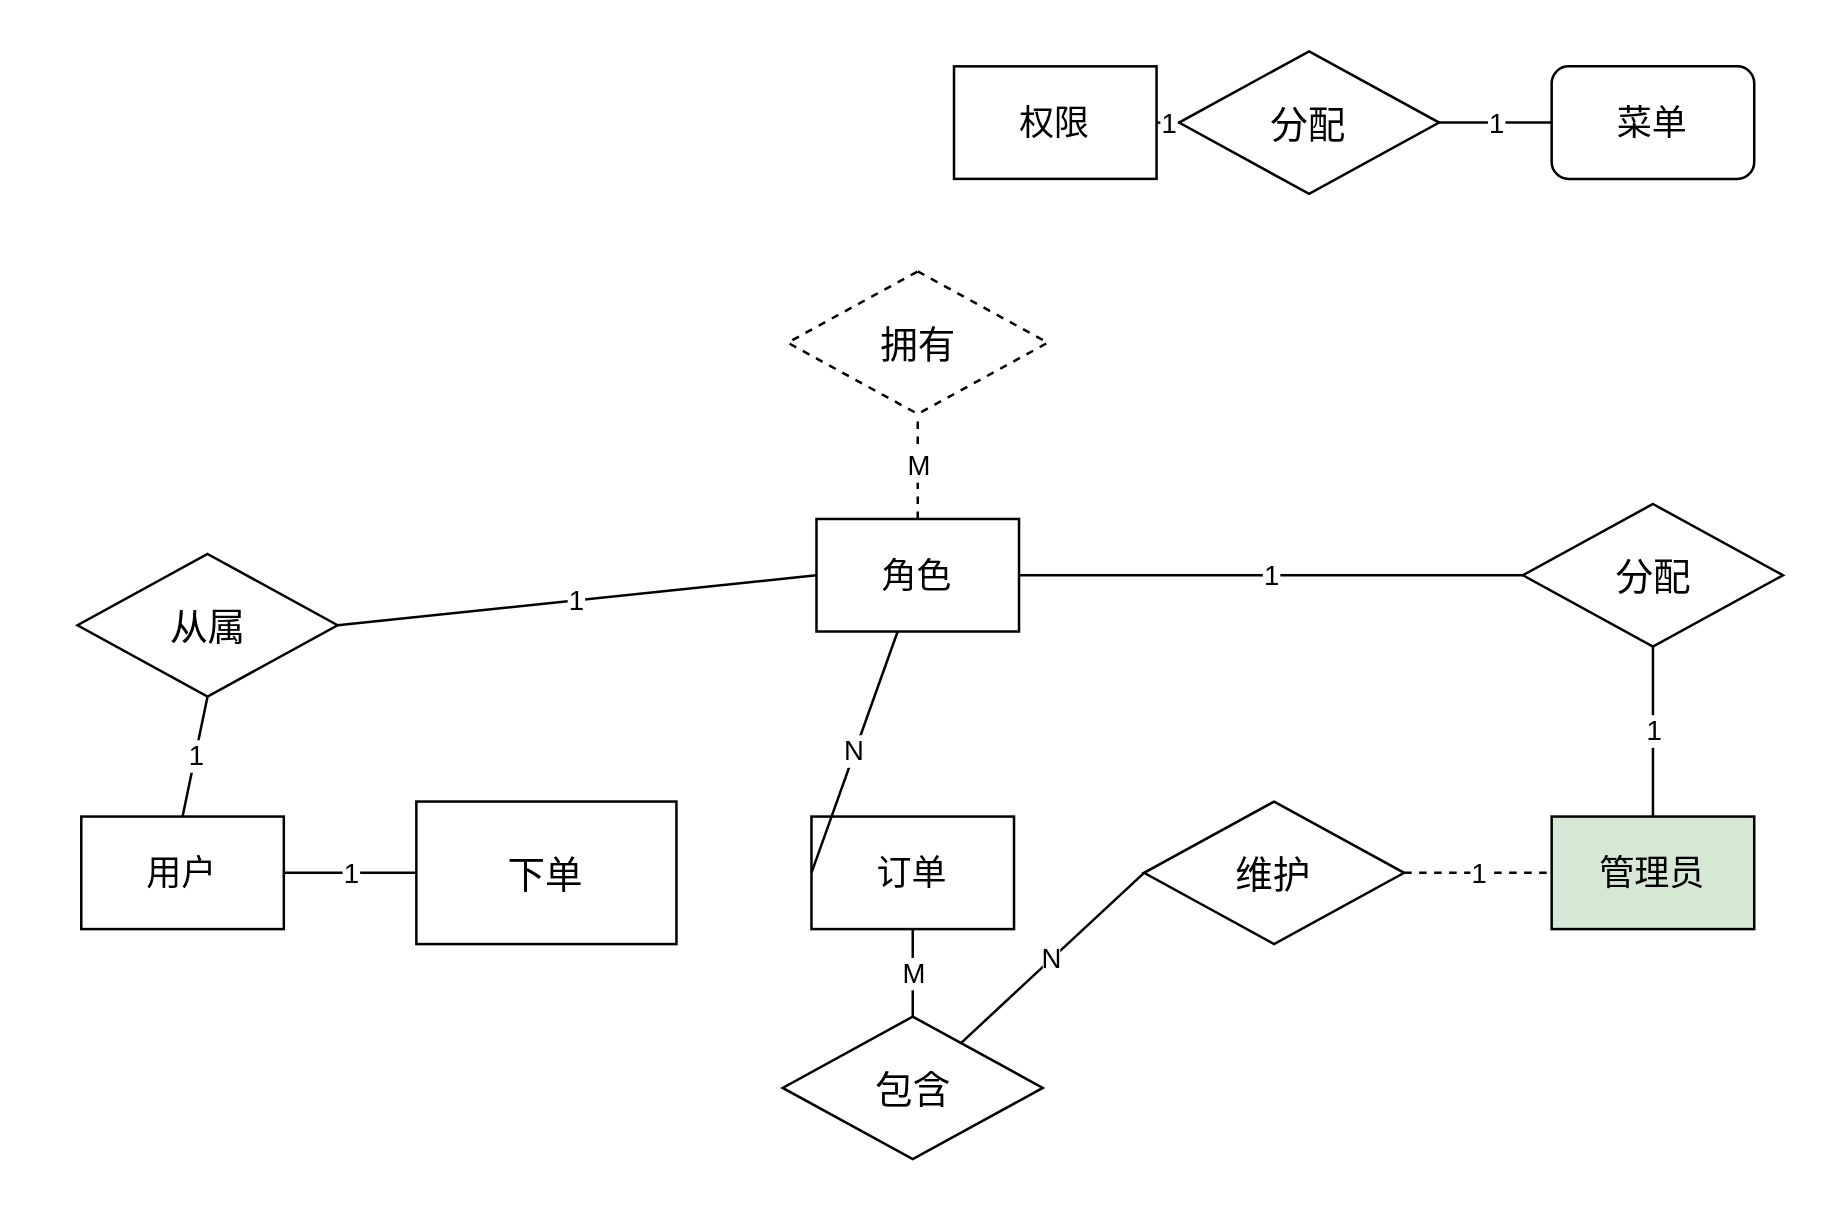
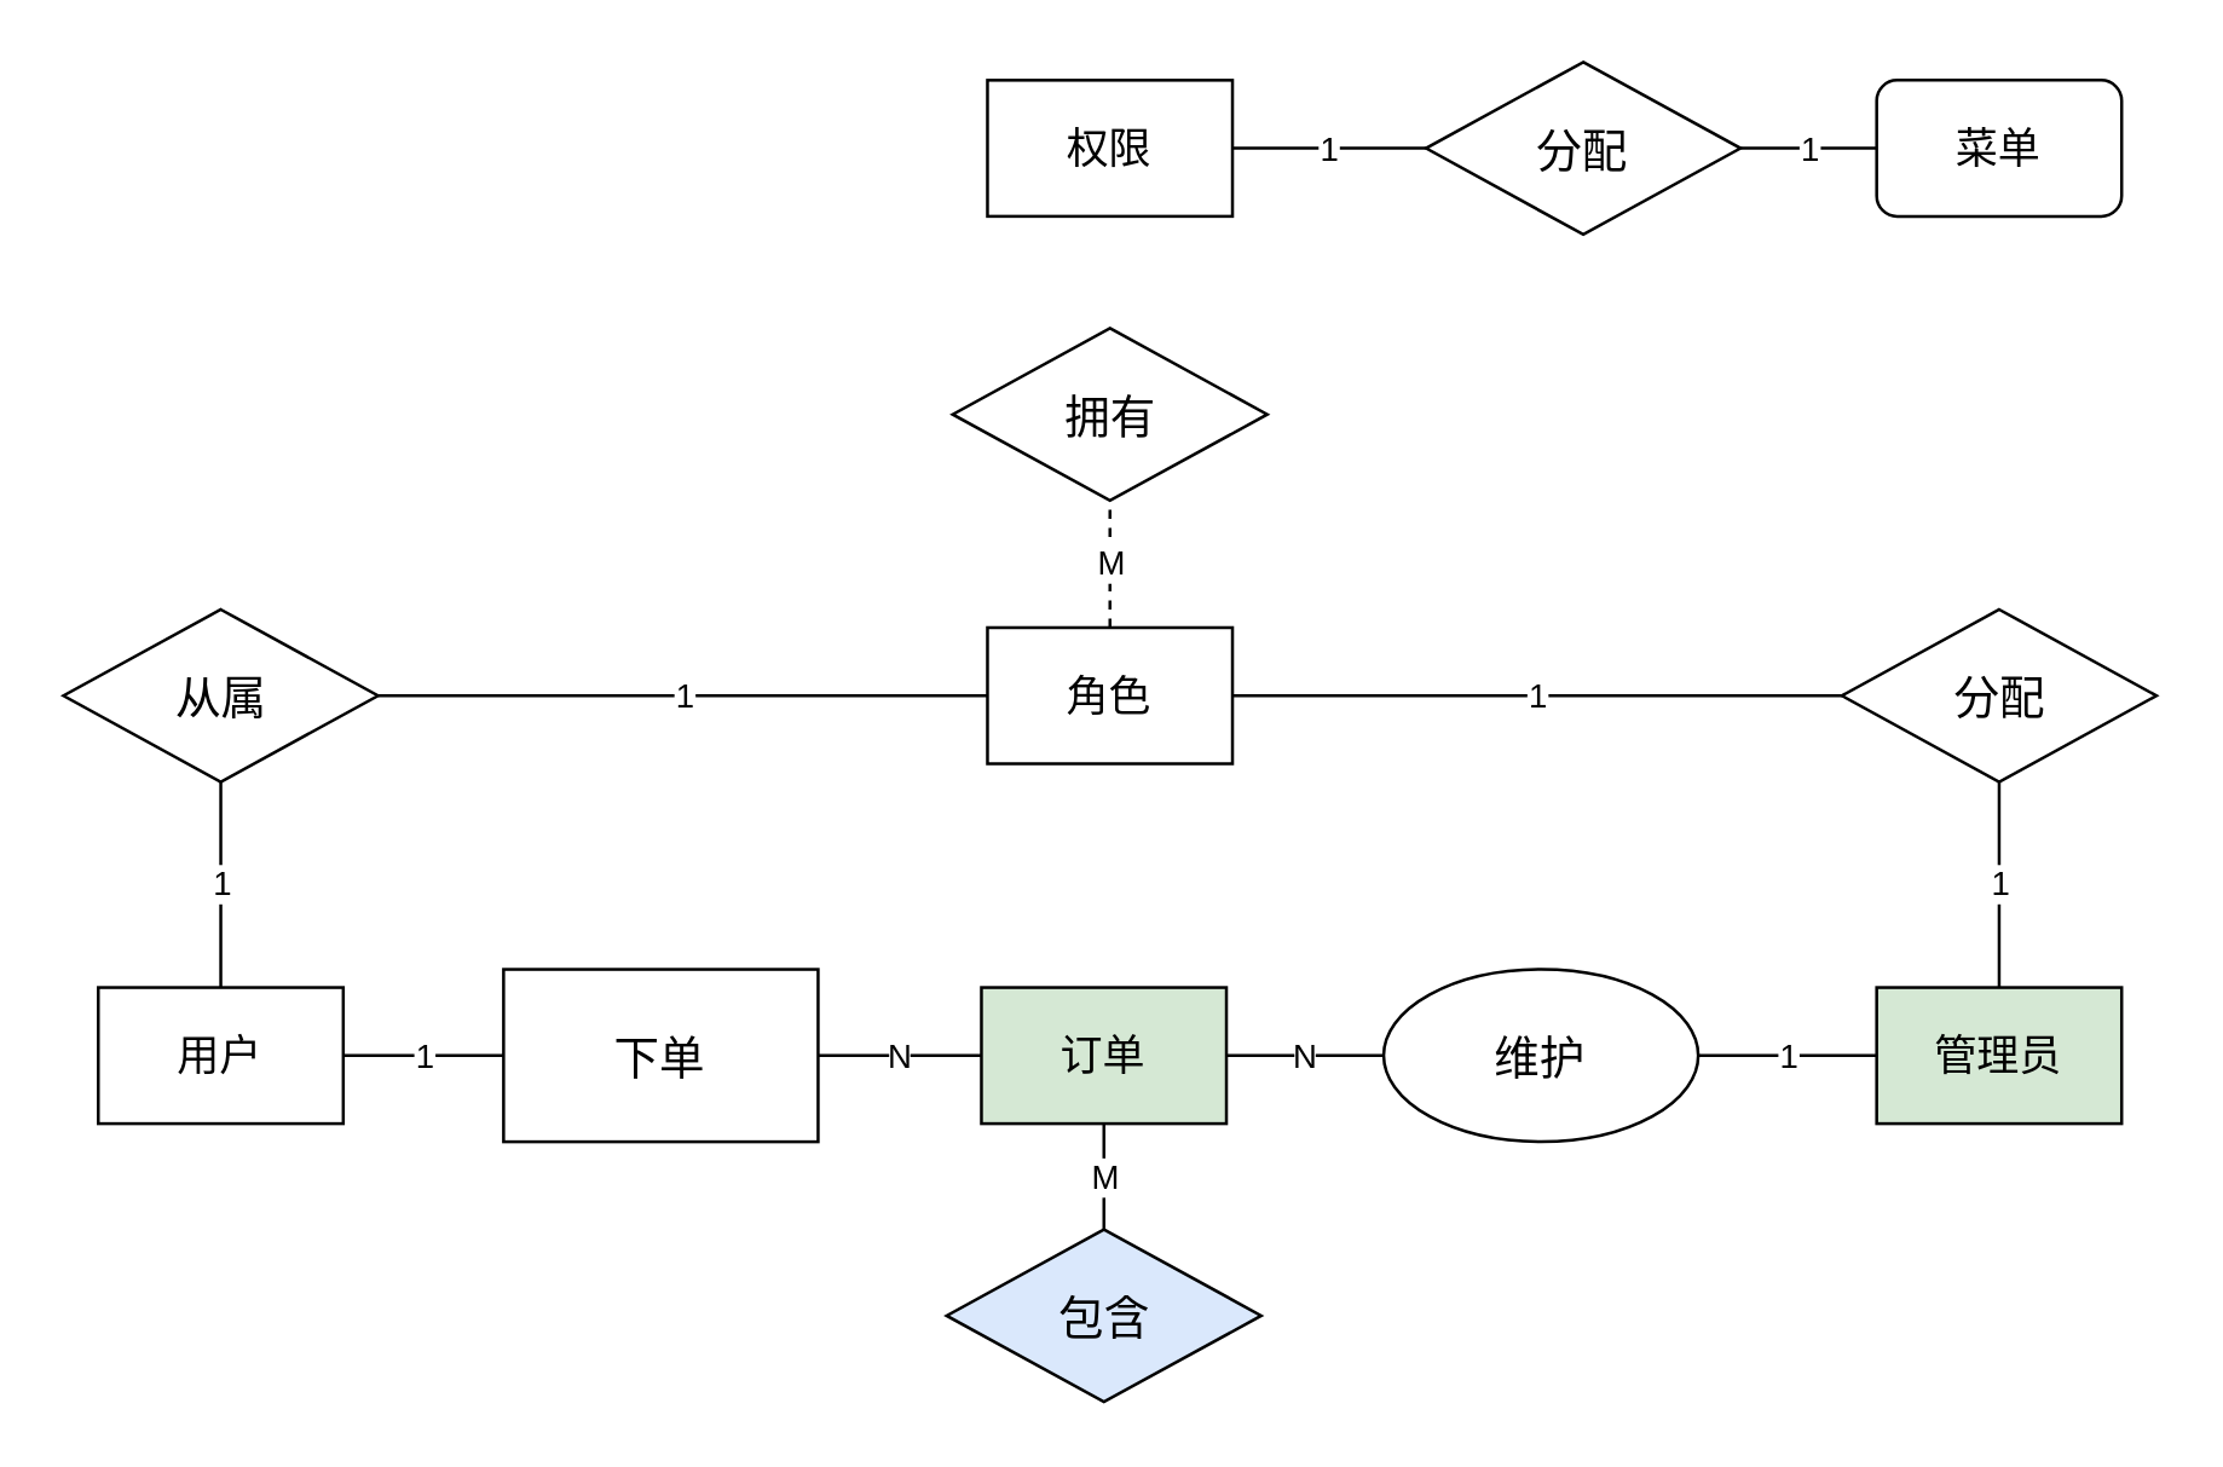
- <mxCell id="6" value="权限" style="rounded=0;whiteSpace=wrap;html=1;fontSize=14;" vertex="1" parent="1"><mxGeometry x="381" y="26" width="81" height="45" as="geometry" /></mxCell>
+ <mxCell id="6" value="权限" style="rounded=0;whiteSpace=wrap;html=1;fontSize=14;" vertex="1" parent="1"><mxGeometry x="326" y="26" width="81" height="45" as="geometry" /></mxCell>
- <mxCell id="9" value="拥有" style="rhombus;whiteSpace=wrap;html=1;fontSize=15;dashed=1;" vertex="1" parent="1"><mxGeometry x="314.5" y="108" width="104" height="57" as="geometry" /></mxCell>
+ <mxCell id="9" value="拥有" style="rhombus;whiteSpace=wrap;html=1;fontSize=15;" vertex="1" parent="1"><mxGeometry x="314.5" y="108" width="104" height="57" as="geometry" /></mxCell>
- <mxCell id="19" value="从属" style="rhombus;whiteSpace=wrap;html=1;fontSize=15;" vertex="1" parent="1"><mxGeometry x="30.5" y="221" width="104" height="57" as="geometry" /></mxCell>
+ <mxCell id="19" value="从属" style="rhombus;whiteSpace=wrap;html=1;fontSize=15;" vertex="1" parent="1"><mxGeometry x="20.5" y="201" width="104" height="57" as="geometry" /></mxCell>
- <mxCell id="15" value="N" style="endArrow=none;html=1;rounded=0;exitX=0;exitY=0.5;exitDx=0;exitDy=0;" edge="1" parent="1" source="4" target="5"><mxGeometry width="50" height="50" relative="1" as="geometry"><mxPoint x="123" y="359" as="sourcePoint" /><mxPoint x="176" y="359" as="targetPoint" /></mxGeometry></mxCell>
+ <mxCell id="15" value="N" style="endArrow=none;html=1;rounded=0;exitX=0;exitY=0.5;exitDx=0;exitDy=0;entryX=1;entryY=0.5;entryDx=0;entryDy=0;" edge="1" parent="1" source="4" target="12"><mxGeometry width="50" height="50" relative="1" as="geometry"><mxPoint x="123" y="359" as="sourcePoint" /><mxPoint x="176" y="359" as="targetPoint" /></mxGeometry></mxCell>
- <mxCell id="4" value="订单" style="rounded=0;whiteSpace=wrap;html=1;fontSize=14;" vertex="1" parent="1"><mxGeometry x="324" y="326" width="81" height="45" as="geometry" /></mxCell>
+ <mxCell id="4" value="订单" style="rounded=0;whiteSpace=wrap;html=1;fontSize=14;fillColor=#d5e8d4;" vertex="1" parent="1"><mxGeometry x="324" y="326" width="81" height="45" as="geometry" /></mxCell>
- <mxCell id="13" value="维护" style="rhombus;whiteSpace=wrap;html=1;fontSize=15;" vertex="1" parent="1"><mxGeometry x="457" y="320" width="104" height="57" as="geometry" /></mxCell>
+ <mxCell id="13" value="维护" style="ellipse;whiteSpace=wrap;html=1;fontSize=15;" vertex="1" parent="1"><mxGeometry x="457" y="320" width="104" height="57" as="geometry" /></mxCell>
- <mxCell id="17" value="1" style="endArrow=none;html=1;rounded=0;exitX=1;exitY=0.5;exitDx=0;exitDy=0;entryX=0;entryY=0.5;entryDx=0;entryDy=0;dashed=1;" edge="1" parent="1" source="13" target="3"><mxGeometry width="50" height="50" relative="1" as="geometry"><mxPoint x="133" y="369" as="sourcePoint" /><mxPoint x="186" y="369" as="targetPoint" /></mxGeometry></mxCell>
+ <mxCell id="17" value="1" style="endArrow=none;html=1;rounded=0;exitX=1;exitY=0.5;exitDx=0;exitDy=0;entryX=0;entryY=0.5;entryDx=0;entryDy=0;" edge="1" parent="1" source="13" target="3"><mxGeometry width="50" height="50" relative="1" as="geometry"><mxPoint x="133" y="369" as="sourcePoint" /><mxPoint x="186" y="369" as="targetPoint" /></mxGeometry></mxCell>
- <mxCell id="16" value="N" style="endArrow=none;html=1;rounded=0;exitX=0;exitY=0.5;exitDx=0;exitDy=0;" edge="1" parent="1" source="13" target="11"><mxGeometry width="50" height="50" relative="1" as="geometry"><mxPoint x="123" y="359" as="sourcePoint" /><mxPoint x="176" y="359" as="targetPoint" /></mxGeometry></mxCell>
+ <mxCell id="16" value="N" style="endArrow=none;html=1;rounded=0;exitX=0;exitY=0.5;exitDx=0;exitDy=0;entryX=1;entryY=0.5;entryDx=0;entryDy=0;" edge="1" parent="1" source="13" target="4"><mxGeometry width="50" height="50" relative="1" as="geometry"><mxPoint x="123" y="359" as="sourcePoint" /><mxPoint x="176" y="359" as="targetPoint" /></mxGeometry></mxCell>
- <mxCell id="11" value="包含" style="rhombus;whiteSpace=wrap;html=1;fontSize=15;" vertex="1" parent="1"><mxGeometry x="312.5" y="406" width="104" height="57" as="geometry" /></mxCell>
+ <mxCell id="11" value="包含" style="rhombus;whiteSpace=wrap;html=1;fontSize=15;fillColor=#dae8fc;" vertex="1" parent="1"><mxGeometry x="312.5" y="406" width="104" height="57" as="geometry" /></mxCell>
